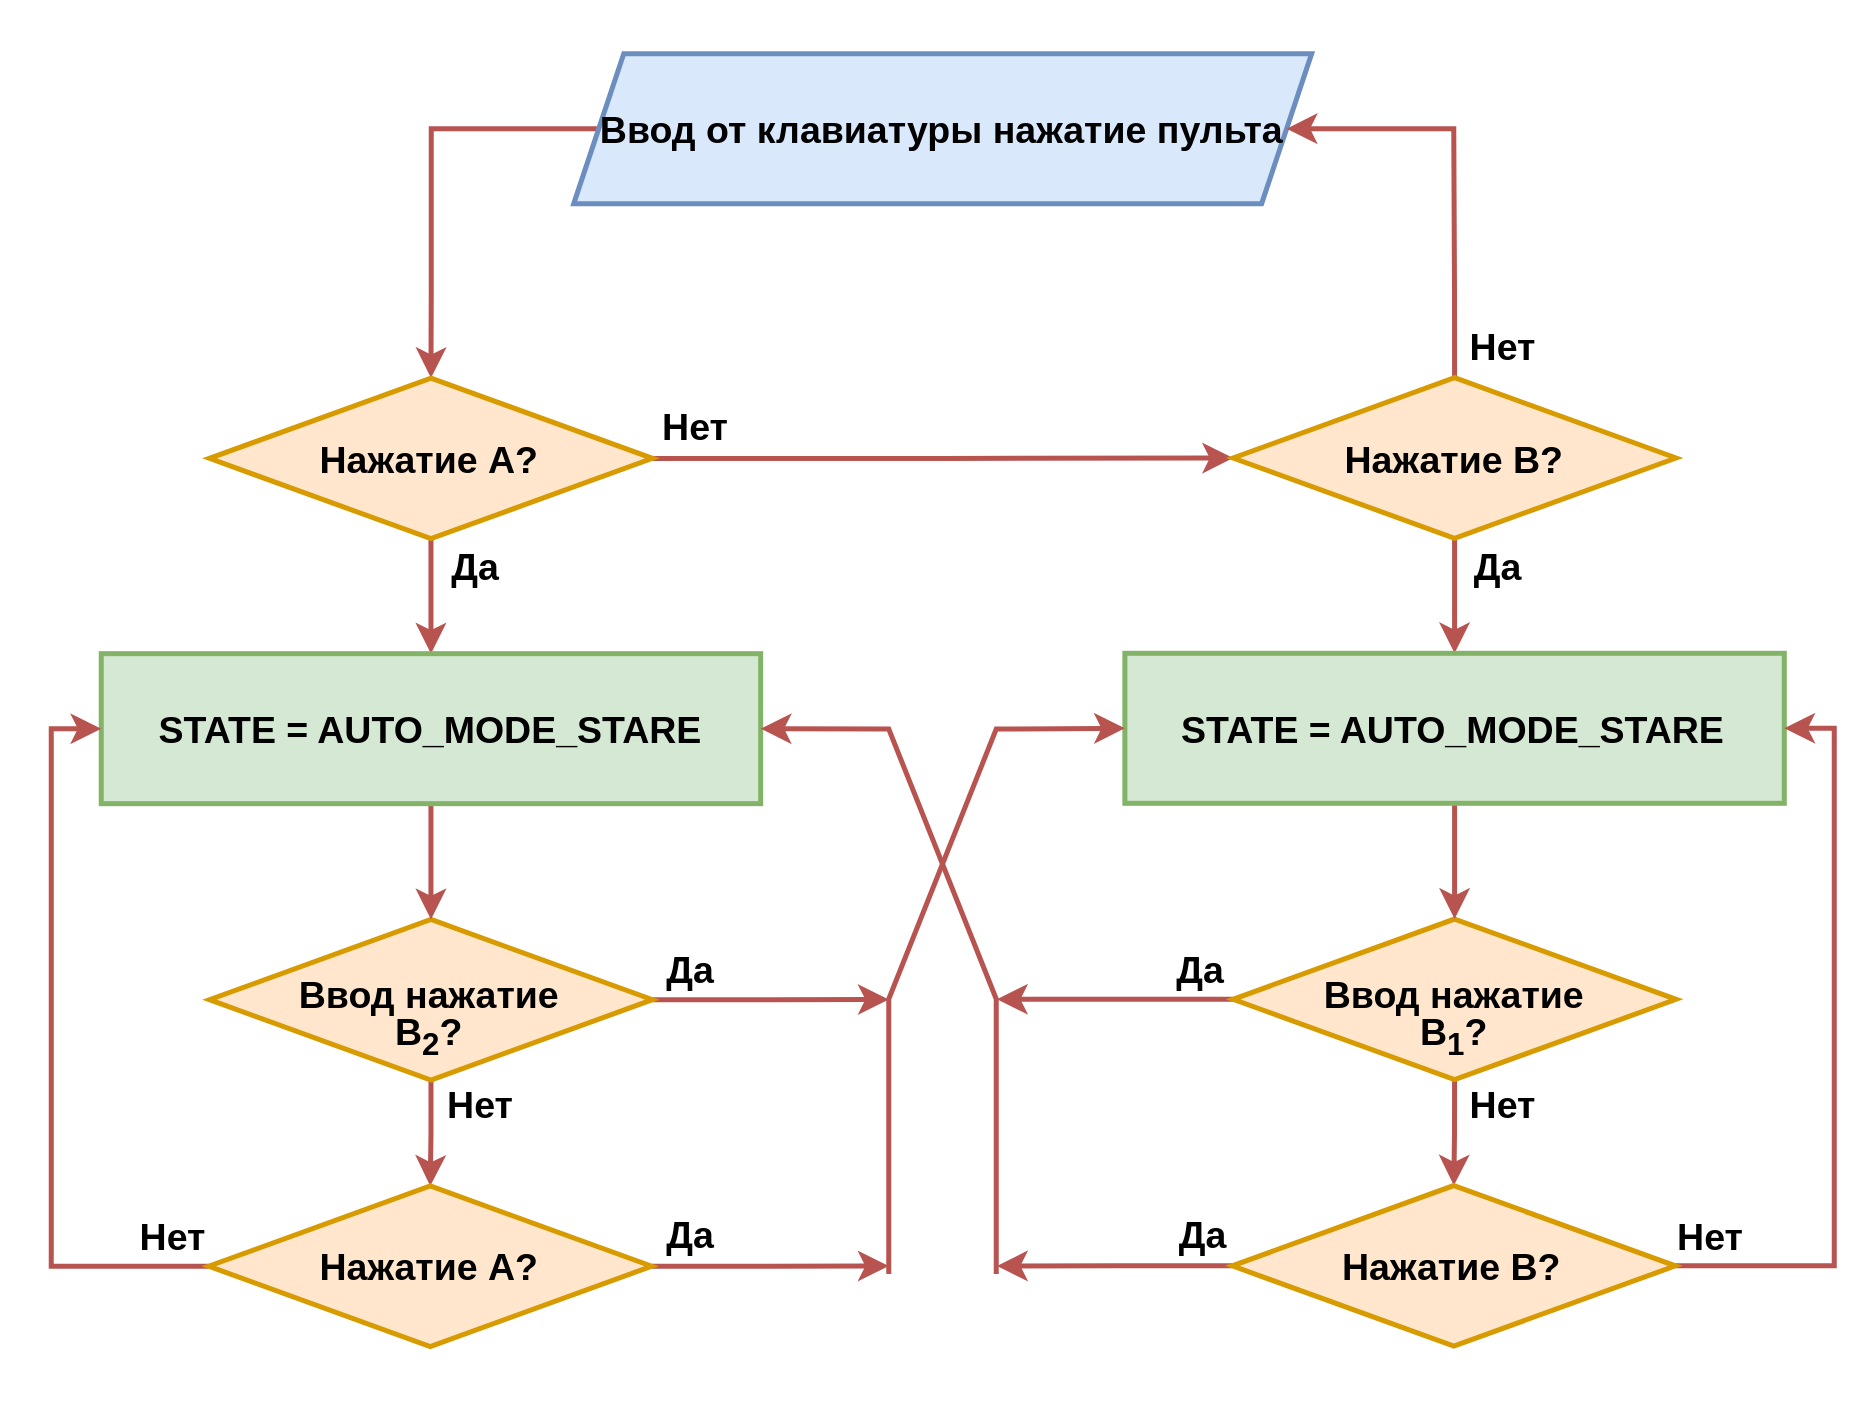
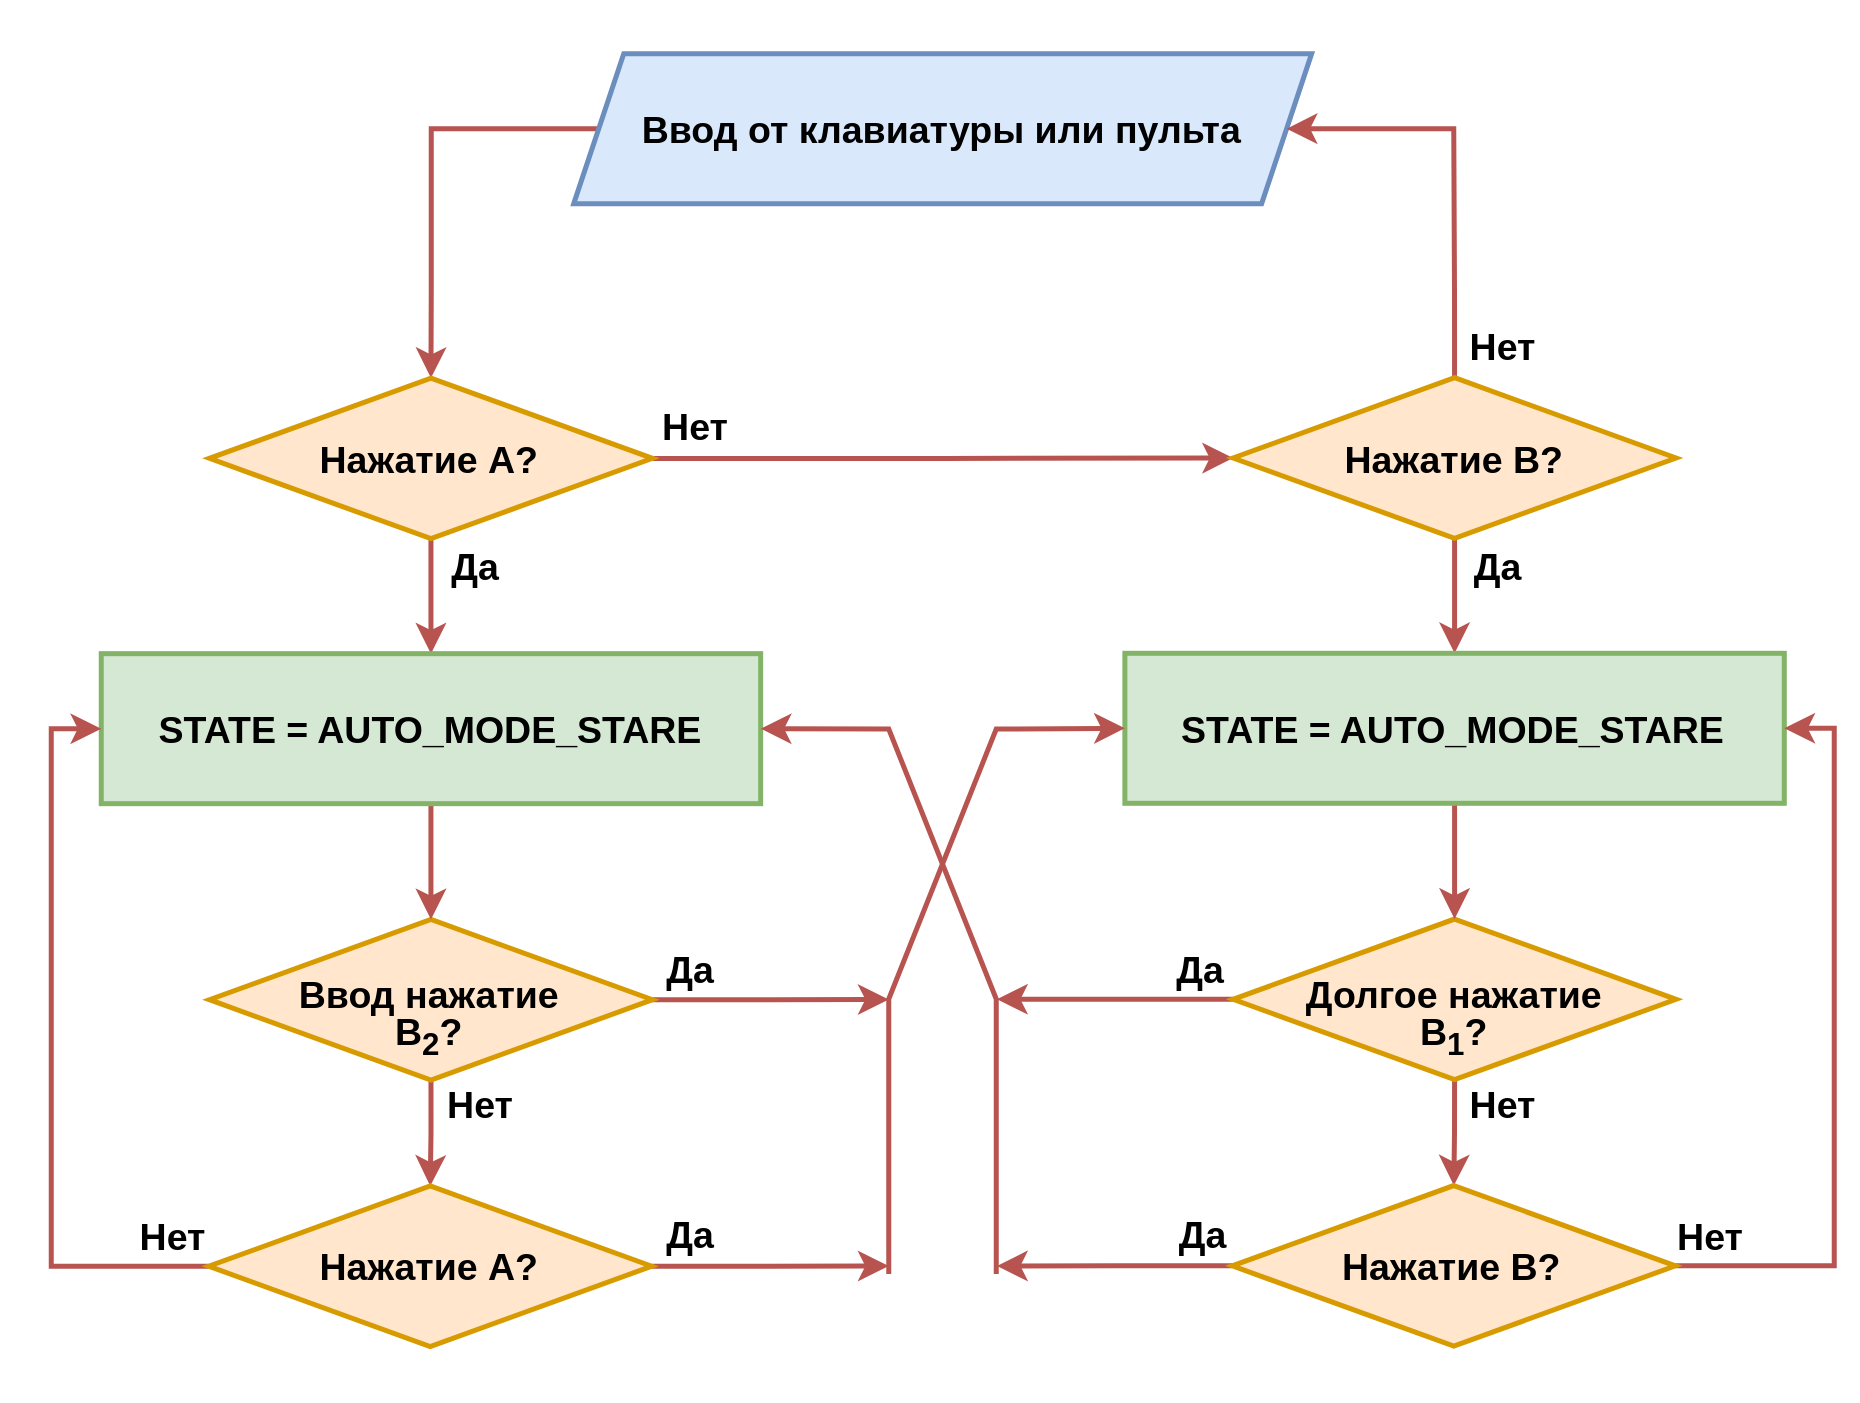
- <mxCell id="3" value="Ввод от клавиатуры нажатие пульта" style="shape=parallelogram;perimeter=parallelogramPerimeter;whiteSpace=wrap;html=1;fixedSize=1;fontSize=15;fontStyle=1;strokeWidth=2;fillColor=#dae8fc;strokeColor=#6c8ebf;" parent="1" vertex="1"><mxGeometry x="229" y="20.86" width="295.16" height="60" as="geometry" /></mxCell>
+ <mxCell id="3" value="Ввод от клавиатуры или пульта" style="shape=parallelogram;perimeter=parallelogramPerimeter;whiteSpace=wrap;html=1;fixedSize=1;fontSize=15;fontStyle=1;strokeWidth=2;fillColor=#dae8fc;strokeColor=#6c8ebf;" parent="1" vertex="1"><mxGeometry x="229" y="20.86" width="295.16" height="60" as="geometry" /></mxCell>
- <mxCell id="6" value="&lt;p style=&quot;line-height: 0%;&quot;&gt;Ввод нажатие&lt;/p&gt;&lt;p style=&quot;line-height: 0%;&quot;&gt;В&lt;sub&gt;1&lt;/sub&gt;?&lt;/p&gt;" style="rhombus;whiteSpace=wrap;html=1;fontSize=15;fontStyle=1;spacingTop=15;strokeWidth=2;fillColor=#ffe6cc;strokeColor=#d79b00;" vertex="1" parent="1"><mxGeometry x="492.74" y="367.01" width="177.17" height="64.25" as="geometry" /></mxCell>
+ <mxCell id="6" value="&lt;p style=&quot;line-height: 0%;&quot;&gt;Долгое нажатие&lt;/p&gt;&lt;p style=&quot;line-height: 0%;&quot;&gt;В&lt;sub&gt;1&lt;/sub&gt;?&lt;/p&gt;" style="rhombus;whiteSpace=wrap;html=1;fontSize=15;fontStyle=1;spacingTop=15;strokeWidth=2;fillColor=#ffe6cc;strokeColor=#d79b00;" vertex="1" parent="1"><mxGeometry x="492.74" y="367.01" width="177.17" height="64.25" as="geometry" /></mxCell>
